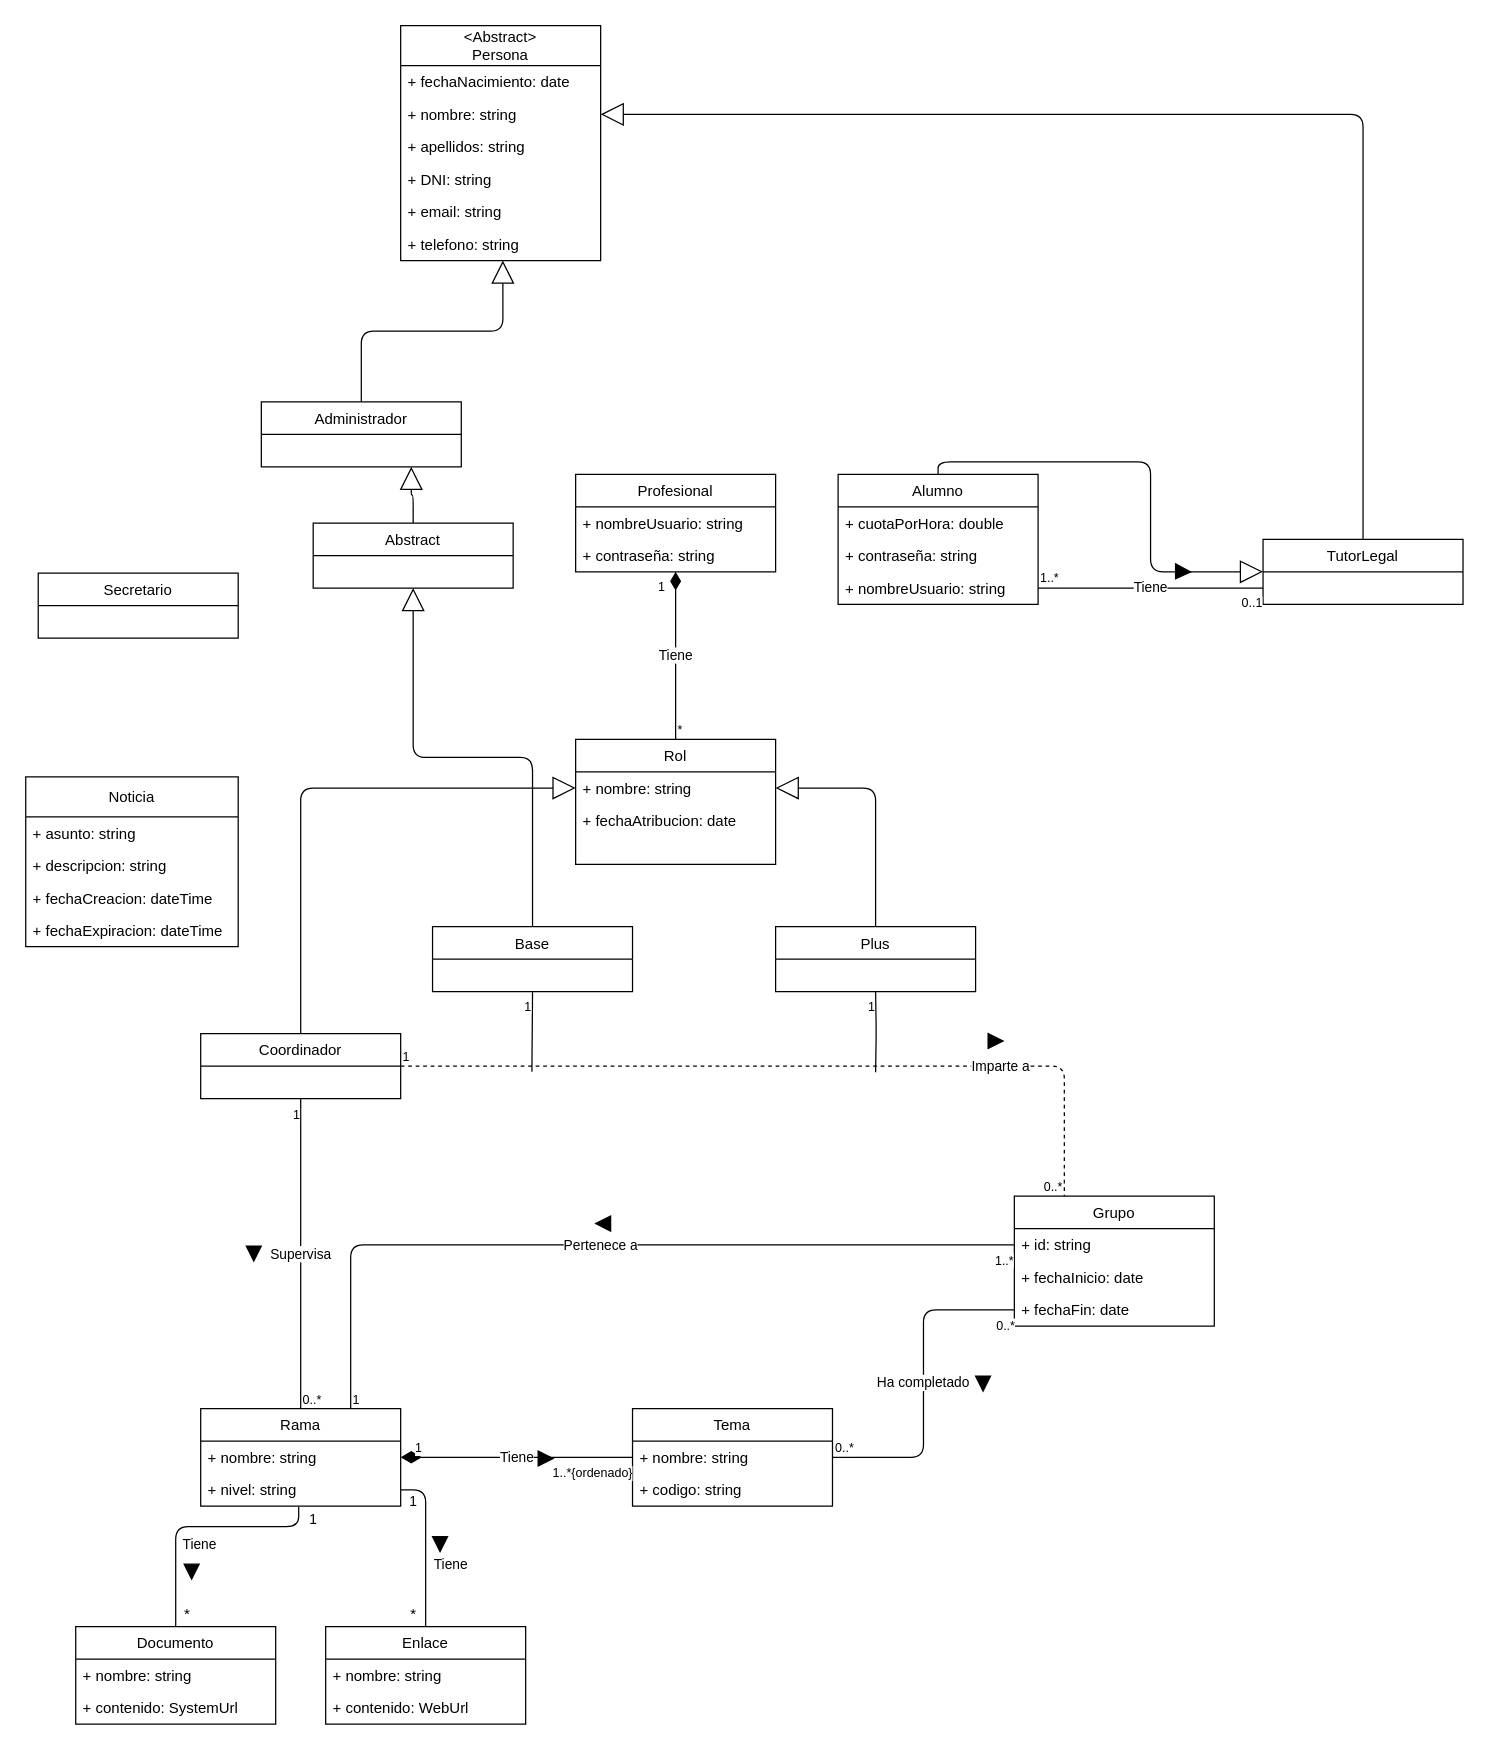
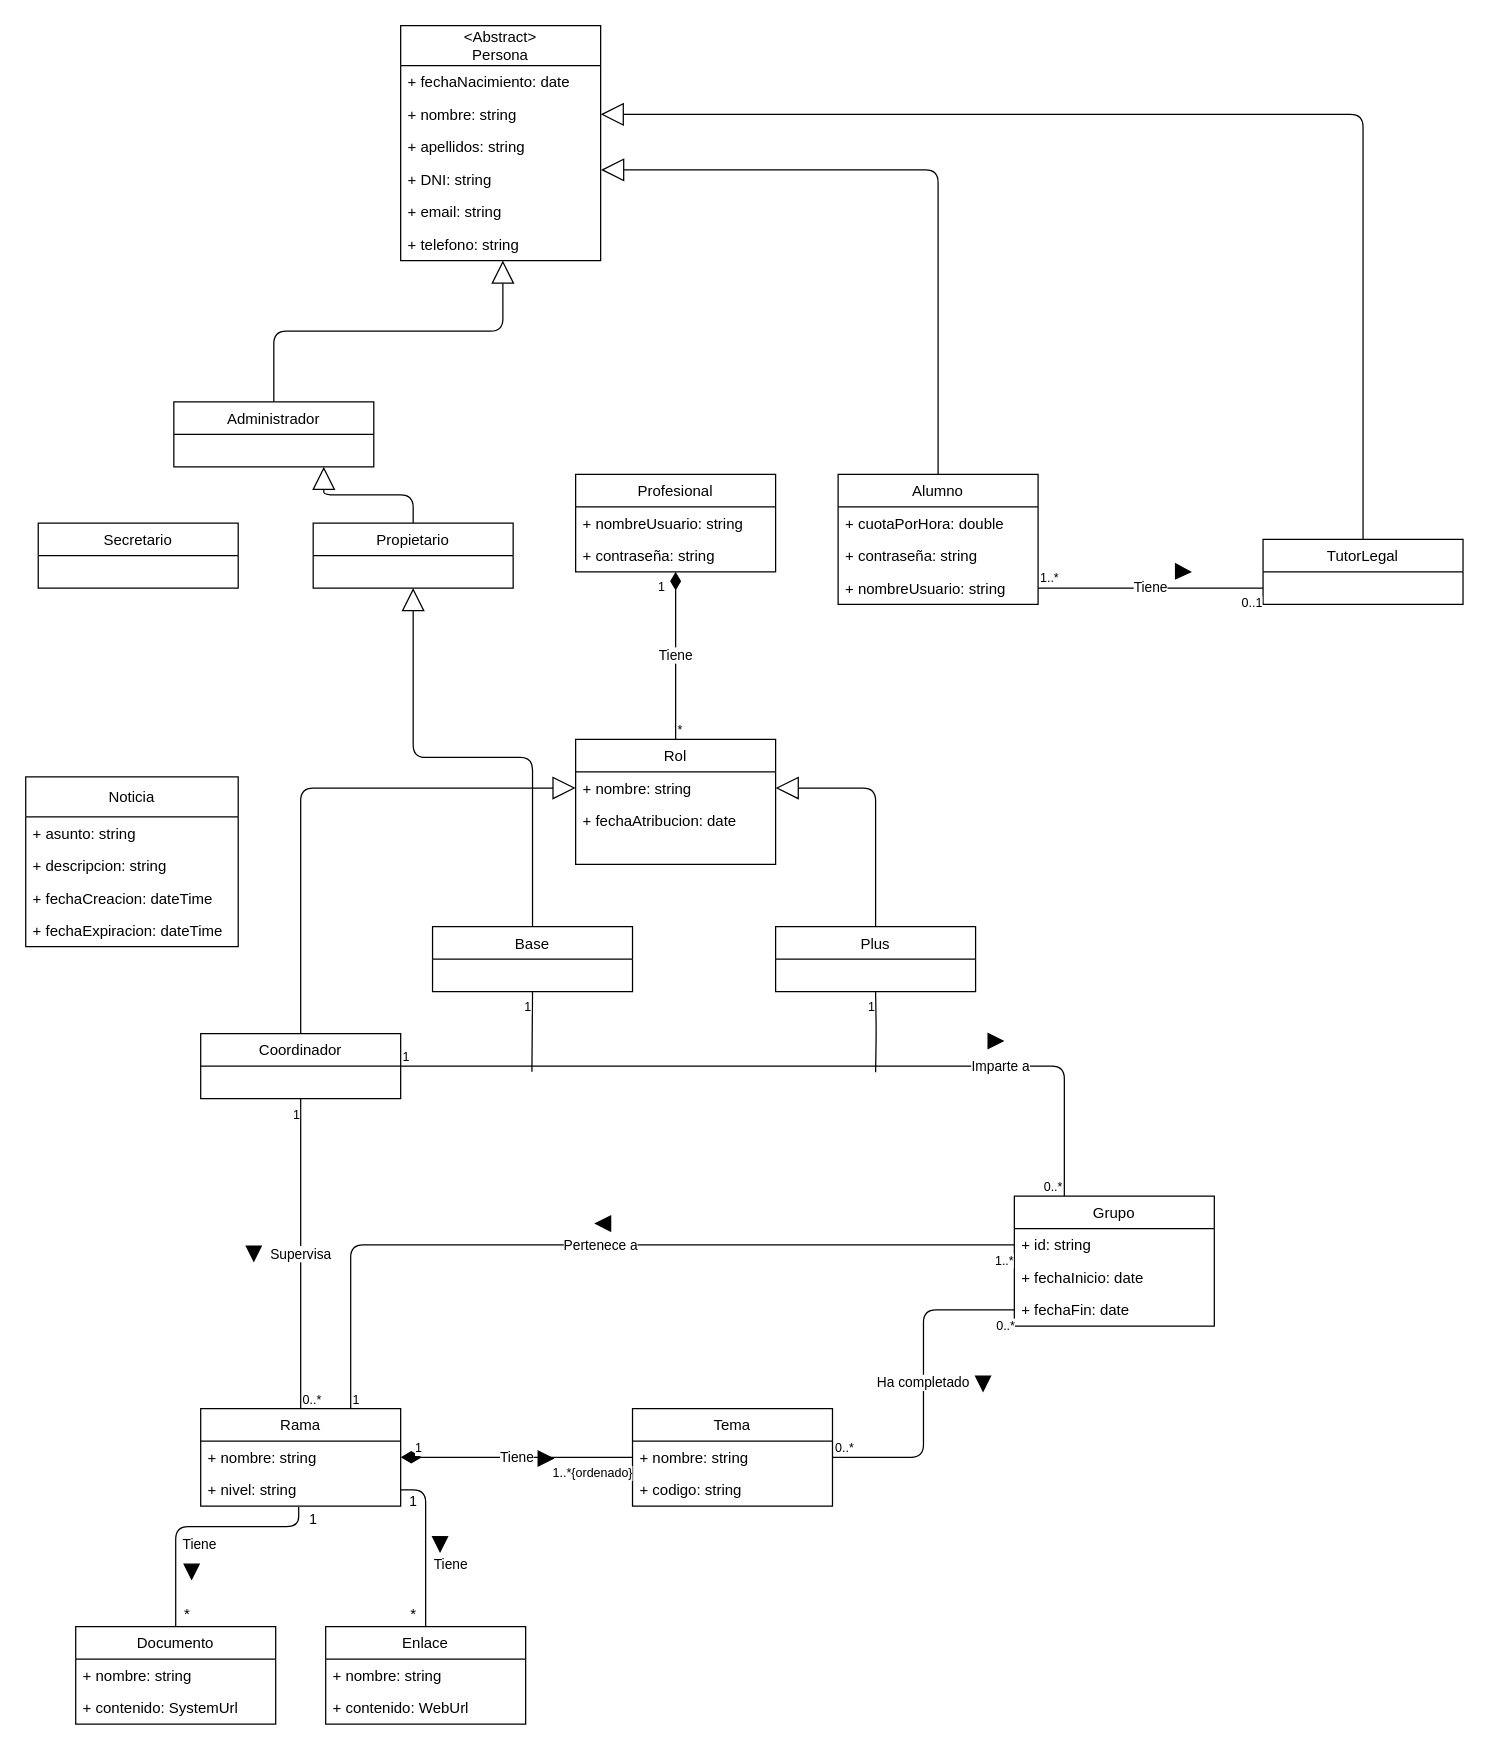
- <mxCell id="9" value="Administrador" style="swimlane;fontStyle=0;childLayout=stackLayout;horizontal=1;startSize=26;fillColor=none;horizontalStack=0;resizeParent=1;resizeParentMax=0;resizeLast=0;collapsible=1;marginBottom=0;" vertex="1" parent="1"><mxGeometry x="208.5" y="321" width="160" height="52" as="geometry" /></mxCell>
+ <mxCell id="9" value="Administrador" style="swimlane;fontStyle=0;childLayout=stackLayout;horizontal=1;startSize=26;fillColor=none;horizontalStack=0;resizeParent=1;resizeParentMax=0;resizeLast=0;collapsible=1;marginBottom=0;" vertex="1" parent="1"><mxGeometry x="138.5" y="321" width="160" height="52" as="geometry" /></mxCell>
- <mxCell id="23" value="" style="endArrow=block;endSize=16;endFill=0;html=1;exitX=0.5;exitY=0;exitDx=0;exitDy=0;edgeStyle=orthogonalEdgeStyle;" edge="1" parent="1" source="14" target="18"><mxGeometry width="160" relative="1" as="geometry"><mxPoint x="530" y="304" as="sourcePoint" /><mxPoint x="713.26" y="191" as="targetPoint" /></mxGeometry></mxCell>
+ <mxCell id="23" value="" style="endArrow=block;endSize=16;endFill=0;html=1;exitX=0.5;exitY=0;exitDx=0;exitDy=0;edgeStyle=orthogonalEdgeStyle;entryX=1.002;entryY=0.21;entryDx=0;entryDy=0;entryPerimeter=0;" edge="1" parent="1" source="14" target="6"><mxGeometry width="160" relative="1" as="geometry"><mxPoint x="530" y="304" as="sourcePoint" /><mxPoint x="713.26" y="191" as="targetPoint" /></mxGeometry></mxCell>
- <mxCell id="10" value="Abstract" style="swimlane;fontStyle=0;childLayout=stackLayout;horizontal=1;startSize=26;fillColor=none;horizontalStack=0;resizeParent=1;resizeParentMax=0;resizeLast=0;collapsible=1;marginBottom=0;" vertex="1" parent="1"><mxGeometry x="250" y="418" width="160" height="52" as="geometry" /></mxCell>
+ <mxCell id="10" value="Propietario" style="swimlane;fontStyle=0;childLayout=stackLayout;horizontal=1;startSize=26;fillColor=none;horizontalStack=0;resizeParent=1;resizeParentMax=0;resizeLast=0;collapsible=1;marginBottom=0;" vertex="1" parent="1"><mxGeometry x="250" y="418" width="160" height="52" as="geometry" /></mxCell>
- <mxCell id="11" value="Secretario" style="swimlane;fontStyle=0;childLayout=stackLayout;horizontal=1;startSize=26;fillColor=none;horizontalStack=0;resizeParent=1;resizeParentMax=0;resizeLast=0;collapsible=1;marginBottom=0;" vertex="1" parent="1"><mxGeometry x="30" y="458" width="160" height="52" as="geometry" /></mxCell>
+ <mxCell id="11" value="Secretario" style="swimlane;fontStyle=0;childLayout=stackLayout;horizontal=1;startSize=26;fillColor=none;horizontalStack=0;resizeParent=1;resizeParentMax=0;resizeLast=0;collapsible=1;marginBottom=0;" vertex="1" parent="1"><mxGeometry x="30" y="418" width="160" height="52" as="geometry" /></mxCell>
- <mxCell id="64" value="Imparte a" style="endArrow=none;html=1;endSize=12;startArrow=none;startSize=14;startFill=0;edgeStyle=orthogonalEdgeStyle;endFill=0;exitX=1;exitY=0.5;exitDx=0;exitDy=0;entryX=0.25;entryY=0;entryDx=0;entryDy=0;dashed=1;" edge="1" parent="1" source="35" target="41"><mxGeometry x="0.511" relative="1" as="geometry"><mxPoint x="290.286" y="1136.357" as="sourcePoint" /><mxPoint x="820.286" y="1004.929" as="targetPoint" /><mxPoint as="offset" /></mxGeometry></mxCell>
+ <mxCell id="64" value="Imparte a" style="endArrow=none;html=1;endSize=12;startArrow=none;startSize=14;startFill=0;edgeStyle=orthogonalEdgeStyle;endFill=0;exitX=1;exitY=0.5;exitDx=0;exitDy=0;entryX=0.25;entryY=0;entryDx=0;entryDy=0;" edge="1" parent="1" source="35" target="41"><mxGeometry x="0.511" relative="1" as="geometry"><mxPoint x="290.286" y="1136.357" as="sourcePoint" /><mxPoint x="820.286" y="1004.929" as="targetPoint" /><mxPoint as="offset" /></mxGeometry></mxCell>
